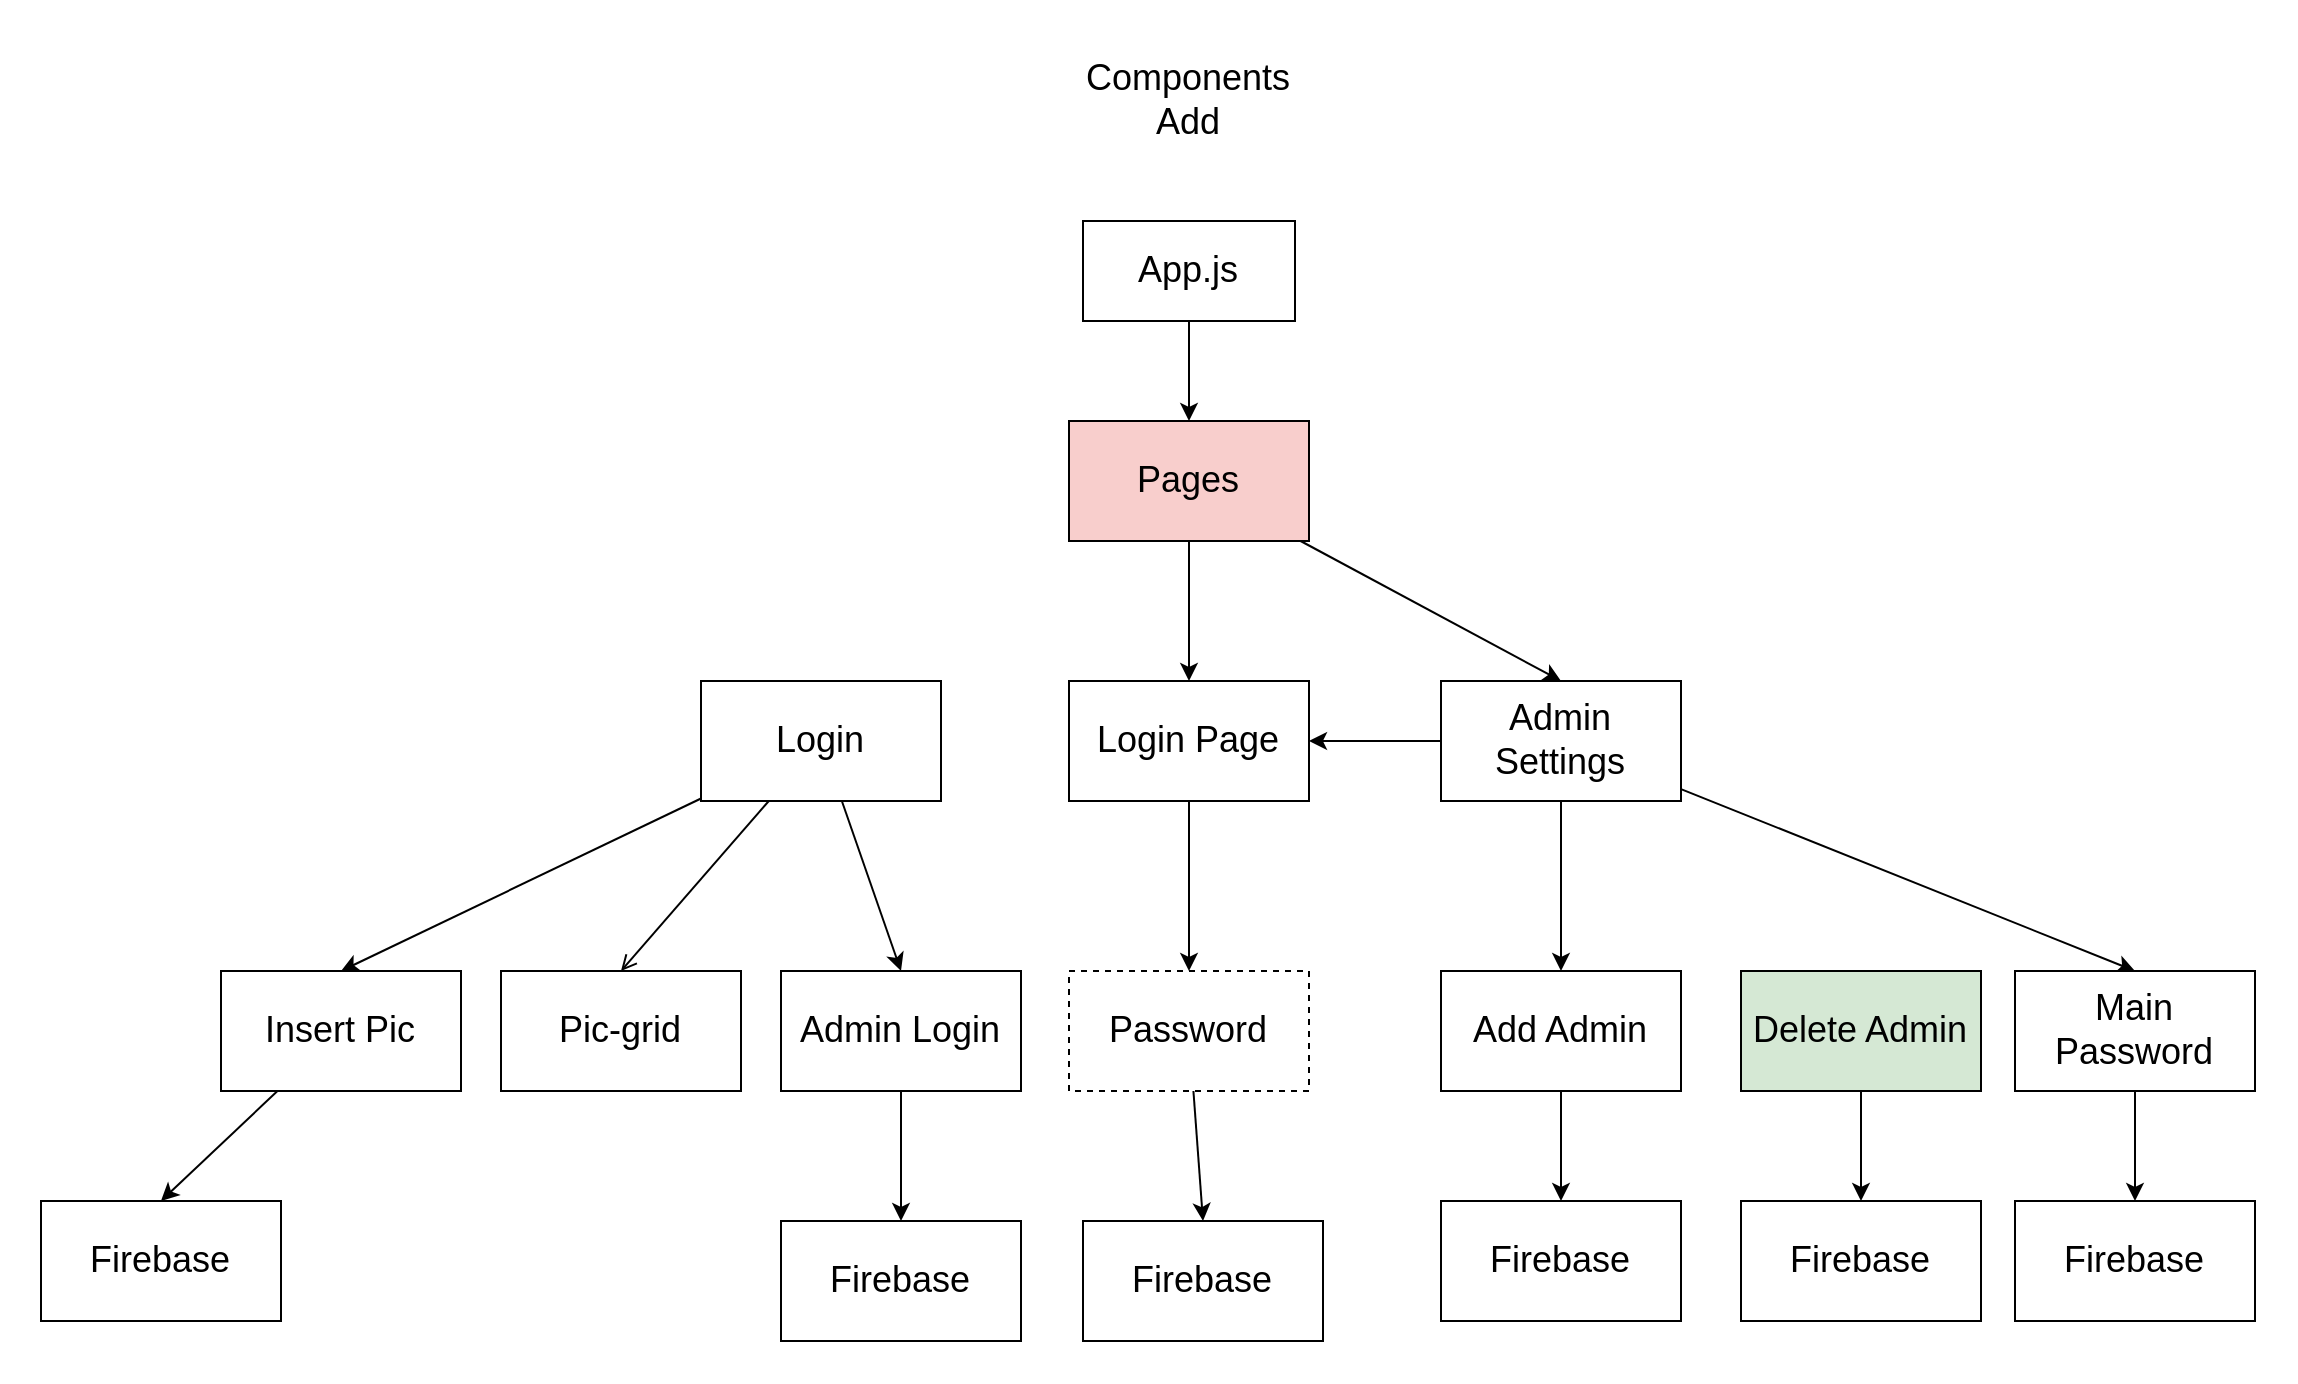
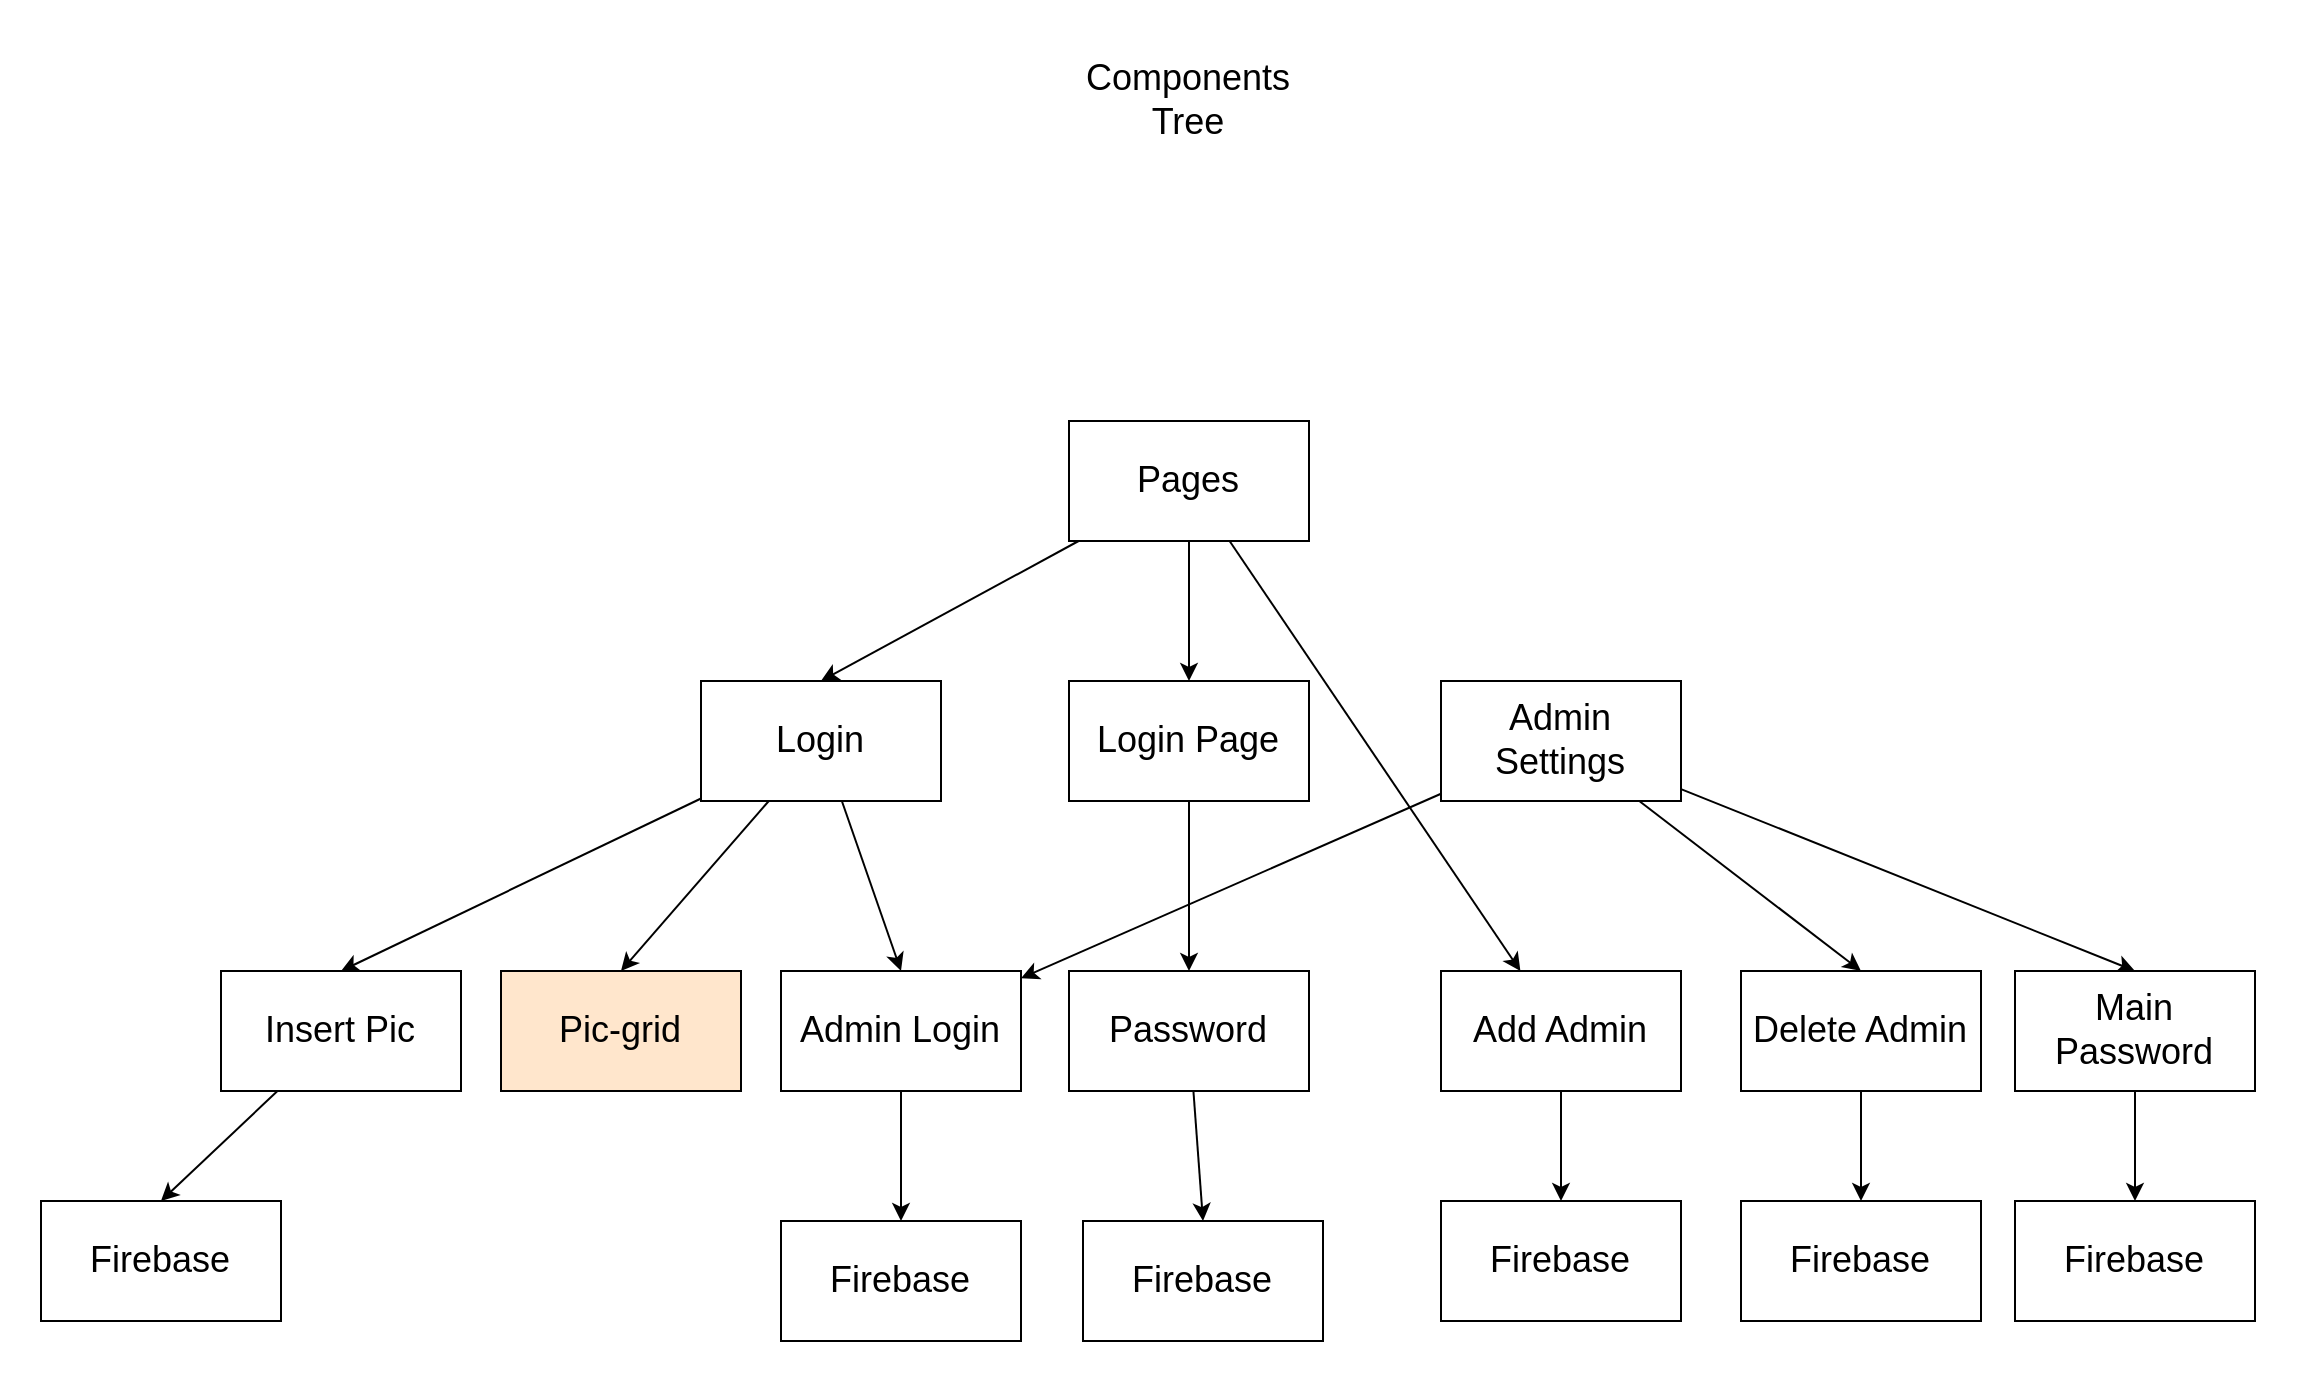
- <mxCell id="2" value="&lt;font style=&quot;font-size: 18px&quot;&gt;Components Add&lt;/font&gt;" style="text;html=1;strokeColor=none;fillColor=none;align=center;verticalAlign=middle;whiteSpace=wrap;rounded=0;" vertex="1" parent="1"><mxGeometry x="534" y="20" width="120" height="60" as="geometry" /></mxCell>
+ <mxCell id="2" value="&lt;font style=&quot;font-size: 18px&quot;&gt;Components Tree&lt;/font&gt;" style="text;html=1;strokeColor=none;fillColor=none;align=center;verticalAlign=middle;whiteSpace=wrap;rounded=0;" vertex="1" parent="1"><mxGeometry x="534" y="20" width="120" height="60" as="geometry" /></mxCell>
- <mxCell id="4" value="App.js" style="rounded=0;whiteSpace=wrap;html=1;fontSize=18;" vertex="1" parent="1"><mxGeometry x="541" y="110" width="106" height="50" as="geometry" /></mxCell>
- <mxCell id="3" style="edgeStyle=none;html=1;fontSize=18;" edge="1" parent="1" source="4" target="8"><mxGeometry relative="1" as="geometry" /></mxCell>
- <mxCell id="8" value="Pages" style="rounded=0;whiteSpace=wrap;html=1;fontSize=18;fillColor=#f8cecc;" vertex="1" parent="1"><mxGeometry x="534" y="210" width="120" height="60" as="geometry" /></mxCell>
+ <mxCell id="8" value="Pages" style="rounded=0;whiteSpace=wrap;html=1;fontSize=18;" vertex="1" parent="1"><mxGeometry x="534" y="210" width="120" height="60" as="geometry" /></mxCell>
+ <mxCell id="7" style="edgeStyle=none;html=1;entryX=0.5;entryY=0;entryDx=0;entryDy=0;fontSize=18;" edge="1" parent="1" source="8" target="14"><mxGeometry relative="1" as="geometry" /></mxCell>
- <mxCell id="6" style="edgeStyle=none;html=1;entryX=0.5;entryY=0;entryDx=0;entryDy=0;fontSize=18;" edge="1" parent="1" source="8" target="18"><mxGeometry relative="1" as="geometry" /></mxCell>
+ <mxCell id="6" style="edgeStyle=none;html=1;fontSize=18;" edge="1" parent="1" source="8" target="29"><mxGeometry relative="1" as="geometry" /></mxCell>
- <mxCell id="16" style="edgeStyle=none;html=1;fontSize=18;" edge="1" parent="1" source="18" target="10"><mxGeometry relative="1" as="geometry" /></mxCell>
+ <mxCell id="16" style="edgeStyle=none;html=1;entryX=0.5;entryY=0;entryDx=0;entryDy=0;fontSize=18;" edge="1" parent="1" source="18" target="31"><mxGeometry relative="1" as="geometry" /></mxCell>
- <mxCell id="15" style="edgeStyle=none;html=1;fontSize=18;entryX=0.5;entryY=0;entryDx=0;entryDy=0;" edge="1" parent="1" source="18" target="29"><mxGeometry relative="1" as="geometry"><mxPoint x="780" y="470" as="targetPoint" /></mxGeometry></mxCell>
+ <mxCell id="15" style="edgeStyle=none;html=1;fontSize=18;" edge="1" parent="1" source="18" target="26"><mxGeometry relative="1" as="geometry"><mxPoint x="780" y="470" as="targetPoint" /></mxGeometry></mxCell>
- <mxCell id="12" style="edgeStyle=none;html=1;entryX=0.5;entryY=0;entryDx=0;entryDy=0;fontSize=18;endArrow=open;" edge="1" parent="1" source="14" target="21"><mxGeometry relative="1" as="geometry" /></mxCell>
+ <mxCell id="12" style="edgeStyle=none;html=1;entryX=0.5;entryY=0;entryDx=0;entryDy=0;fontSize=18;" edge="1" parent="1" source="14" target="21"><mxGeometry relative="1" as="geometry" /></mxCell>
- <mxCell id="21" value="Pic-grid" style="rounded=0;whiteSpace=wrap;html=1;fontSize=18;" vertex="1" parent="1"><mxGeometry x="250" y="485" width="120" height="60" as="geometry" /></mxCell>
+ <mxCell id="21" value="Pic-grid" style="rounded=0;whiteSpace=wrap;html=1;fontSize=18;fillColor=#ffe6cc;" vertex="1" parent="1"><mxGeometry x="250" y="485" width="120" height="60" as="geometry" /></mxCell>
- <mxCell id="24" value="Password" style="rounded=0;whiteSpace=wrap;html=1;fontSize=18;dashed=1;" vertex="1" parent="1"><mxGeometry x="534" y="485" width="120" height="60" as="geometry" /></mxCell>
+ <mxCell id="24" value="Password" style="rounded=0;whiteSpace=wrap;html=1;fontSize=18;" vertex="1" parent="1"><mxGeometry x="534" y="485" width="120" height="60" as="geometry" /></mxCell>
- <mxCell id="31" value="Delete Admin" style="rounded=0;whiteSpace=wrap;html=1;fontSize=18;fillColor=#d5e8d4;" vertex="1" parent="1"><mxGeometry x="870" y="485" width="120" height="60" as="geometry" /></mxCell>
+ <mxCell id="31" value="Delete Admin" style="rounded=0;whiteSpace=wrap;html=1;fontSize=18;" vertex="1" parent="1"><mxGeometry x="870" y="485" width="120" height="60" as="geometry" /></mxCell>
